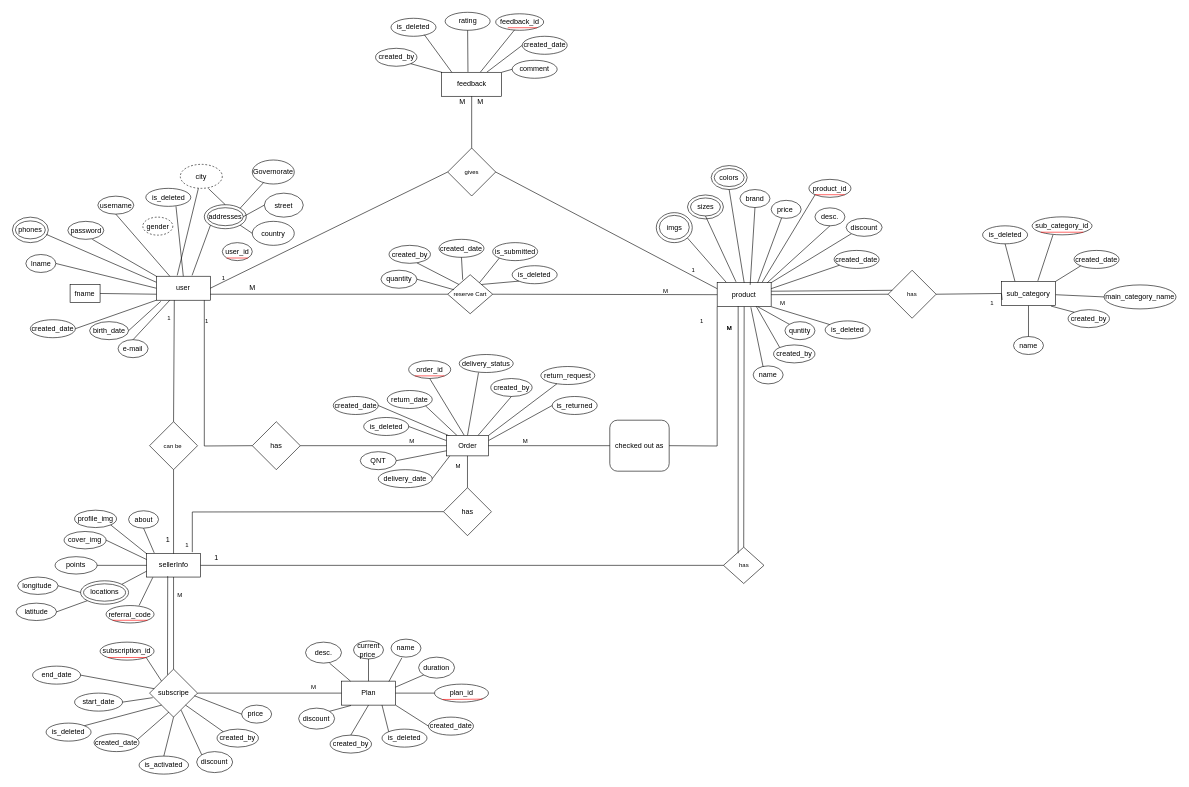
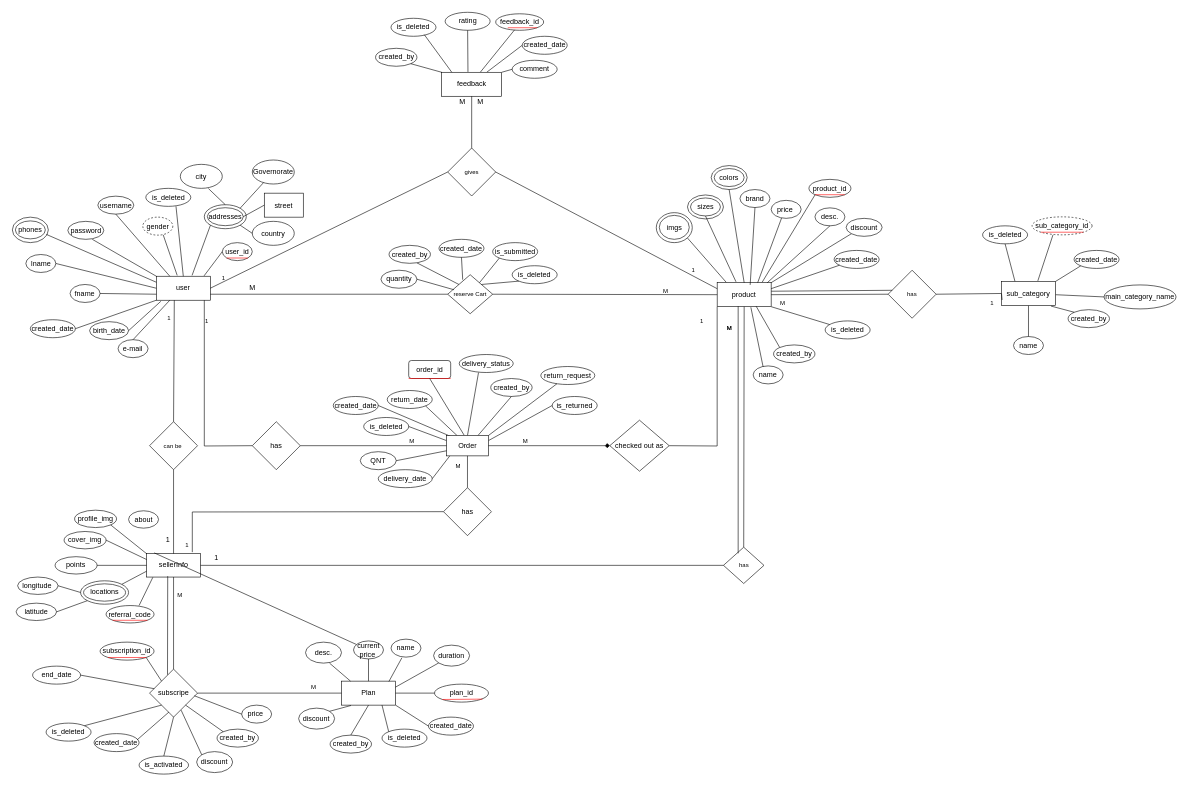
- <mxCell id="38" value="city" style="ellipse;whiteSpace=wrap;html=1;dashed=1;" parent="1" vertex="1"><mxGeometry x="300" y="273.5" width="70" height="40" as="geometry" /></mxCell>
+ <mxCell id="38" value="city" style="ellipse;whiteSpace=wrap;html=1;" parent="1" vertex="1"><mxGeometry x="300" y="273.5" width="70" height="40" as="geometry" /></mxCell>
- <mxCell id="37" value="street" style="ellipse;whiteSpace=wrap;html=1;" parent="1" vertex="1"><mxGeometry x="440" y="321.5" width="65" height="40" as="geometry" /></mxCell>
+ <mxCell id="37" value="street" style="whiteSpace=wrap;html=1;rounded=0;" parent="1" vertex="1"><mxGeometry x="440" y="321.5" width="65" height="40" as="geometry" /></mxCell>
- <mxCell id="29" value="" style="endArrow=none;html=1;rounded=0;strokeColor=#000000;exitX=0.387;exitY=-0.034;exitDx=0;exitDy=0;exitPerimeter=0;" parent="1" source="2" target="38" edge="1"><mxGeometry width="50" height="50" relative="1" as="geometry"><mxPoint x="310" y="462.5" as="sourcePoint" /><mxPoint x="380" y="362.5" as="targetPoint" /></mxGeometry></mxCell>
+ <mxCell id="29" value="" style="endArrow=none;html=1;rounded=0;strokeColor=#000000;entryX=0.68;entryY=0.987;entryDx=0;entryDy=0;entryPerimeter=0;exitX=0.387;exitY=-0.034;exitDx=0;exitDy=0;exitPerimeter=0;" parent="1" source="2" target="9" edge="1"><mxGeometry width="50" height="50" relative="1" as="geometry"><mxPoint x="310" y="462.5" as="sourcePoint" /><mxPoint x="380" y="362.5" as="targetPoint" /></mxGeometry></mxCell>
- <mxCell id="73" value="sub_category_id" style="ellipse;whiteSpace=wrap;html=1;" parent="1" vertex="1"><mxGeometry x="1720" y="361" width="100" height="30" as="geometry" /></mxCell>
+ <mxCell id="73" value="sub_category_id" style="ellipse;whiteSpace=wrap;html=1;dashed=1;" parent="1" vertex="1"><mxGeometry x="1720" y="361" width="100" height="30" as="geometry" /></mxCell>
+ <mxCell id="31" value="" style="endArrow=none;html=1;rounded=0;strokeColor=#000000;entryX=0;entryY=0.5;entryDx=0;entryDy=0;exitX=0.884;exitY=-0.015;exitDx=0;exitDy=0;exitPerimeter=0;" parent="1" source="2" target="3" edge="1"><mxGeometry width="50" height="50" relative="1" as="geometry"><mxPoint x="340" y="462.5" as="sourcePoint" /><mxPoint x="380" y="362.5" as="targetPoint" /></mxGeometry></mxCell>
- <mxCell id="16" value="fname" style="whiteSpace=wrap;html=1;rounded=0;" parent="1" vertex="1"><mxGeometry x="116.25" y="473.75" width="50" height="30" as="geometry" /></mxCell>
+ <mxCell id="16" value="fname" style="ellipse;whiteSpace=wrap;html=1;" parent="1" vertex="1"><mxGeometry x="116.25" y="473.75" width="50" height="30" as="geometry" /></mxCell>
- <mxCell id="97" value="" style="endArrow=none;html=1;rounded=0;strokeColor=#000000;entryX=0;entryY=0;entryDx=0;entryDy=0;exitX=0.75;exitY=1;exitDx=0;exitDy=0;" parent="1" source="58" target="68" edge="1"><mxGeometry width="50" height="50" relative="1" as="geometry"><mxPoint x="1270" y="514.5" as="sourcePoint" /><mxPoint x="1320" y="504.5" as="targetPoint" /></mxGeometry></mxCell>
- <mxCell id="68" value="&lt;div style=&quot;text-align: left;&quot;&gt;quntity&lt;/div&gt;" style="ellipse;whiteSpace=wrap;html=1;" parent="1" vertex="1"><mxGeometry x="1308" y="535.75" width="50" height="30" as="geometry" /></mxCell>
- <mxCell id="130" value="order_id" style="ellipse;whiteSpace=wrap;html=1;" parent="1" vertex="1"><mxGeometry x="680.75" y="600.5" width="70" height="30" as="geometry" /></mxCell>
+ <mxCell id="130" value="order_id" style="whiteSpace=wrap;html=1;rounded=1;" parent="1" vertex="1"><mxGeometry x="680.75" y="600.5" width="70" height="30" as="geometry" /></mxCell>
- <mxCell id="155" value="" style="endArrow=none;html=1;rounded=0;fontSize=10;exitX=1;exitY=0.5;exitDx=0;exitDy=0;entryX=0;entryY=0.5;entryDx=0;entryDy=0;" parent="1" source="150" target="154" edge="1"><mxGeometry width="50" height="50" relative="1" as="geometry"><mxPoint x="831.25" y="752.5" as="sourcePoint" /><mxPoint x="1133.75" y="756.25" as="targetPoint" /><Array as="points" /></mxGeometry></mxCell>
+ <mxCell id="155" value="" style="endArrow=diamond;html=1;rounded=0;fontSize=10;exitX=1;exitY=0.5;exitDx=0;exitDy=0;entryX=0;entryY=0.5;entryDx=0;entryDy=0;" parent="1" source="150" target="154" edge="1"><mxGeometry width="50" height="50" relative="1" as="geometry"><mxPoint x="831.25" y="752.5" as="sourcePoint" /><mxPoint x="1133.75" y="756.25" as="targetPoint" /><Array as="points" /></mxGeometry></mxCell>
- <mxCell id="154" value="checked out as" style="whiteSpace=wrap;html=1;rounded=1;" parent="1" vertex="1"><mxGeometry x="1016" y="700" width="99" height="85" as="geometry" /></mxCell>
+ <mxCell id="154" value="checked out as" style="rhombus;whiteSpace=wrap;html=1;" parent="1" vertex="1"><mxGeometry x="1016" y="700" width="99" height="85" as="geometry" /></mxCell>
- <mxCell id="189" value="" style="endArrow=none;html=1;rounded=0;strokeColor=#000000;entryX=0.5;entryY=1;entryDx=0;entryDy=0;exitX=0.142;exitY=-0.033;exitDx=0;exitDy=0;exitPerimeter=0;" parent="1" source="160" target="161" edge="1"><mxGeometry width="50" height="50" relative="1" as="geometry"><mxPoint x="253.75" y="825" as="sourcePoint" /><mxPoint x="443.75" y="745" as="targetPoint" /></mxGeometry></mxCell>
+ <mxCell id="189" value="" style="endArrow=none;html=1;rounded=0;strokeColor=#000000;exitX=0.142;exitY=-0.033;exitDx=0;exitDy=0;exitPerimeter=0;" parent="1" source="160" target="176" edge="1"><mxGeometry width="50" height="50" relative="1" as="geometry"><mxPoint x="253.75" y="825" as="sourcePoint" /><mxPoint x="443.75" y="745" as="targetPoint" /></mxGeometry></mxCell>
- <mxCell id="177" value="duration" style="ellipse;whiteSpace=wrap;html=1;" parent="1" vertex="1"><mxGeometry x="697.25" y="1095" width="60" height="35" as="geometry" /></mxCell>
+ <mxCell id="177" value="duration" style="ellipse;whiteSpace=wrap;html=1;" parent="1" vertex="1"><mxGeometry x="722.25" y="1075" width="60" height="35" as="geometry" /></mxCell>
- <mxCell id="191" value="" style="endArrow=none;html=1;rounded=0;strokeColor=#000000;exitX=1;exitY=0.5;exitDx=0;exitDy=0;entryX=0.066;entryY=0.595;entryDx=0;entryDy=0;entryPerimeter=0;" parent="1" source="170" target="180" edge="1"><mxGeometry width="50" height="50" relative="1" as="geometry"><mxPoint x="483.75" y="1235" as="sourcePoint" /><mxPoint x="533.75" y="1185" as="targetPoint" /></mxGeometry></mxCell>
- <mxCell id="170" value="start_date" style="ellipse;whiteSpace=wrap;html=1;" parent="1" vertex="1"><mxGeometry x="123.75" y="1155" width="80" height="30" as="geometry" /></mxCell>
